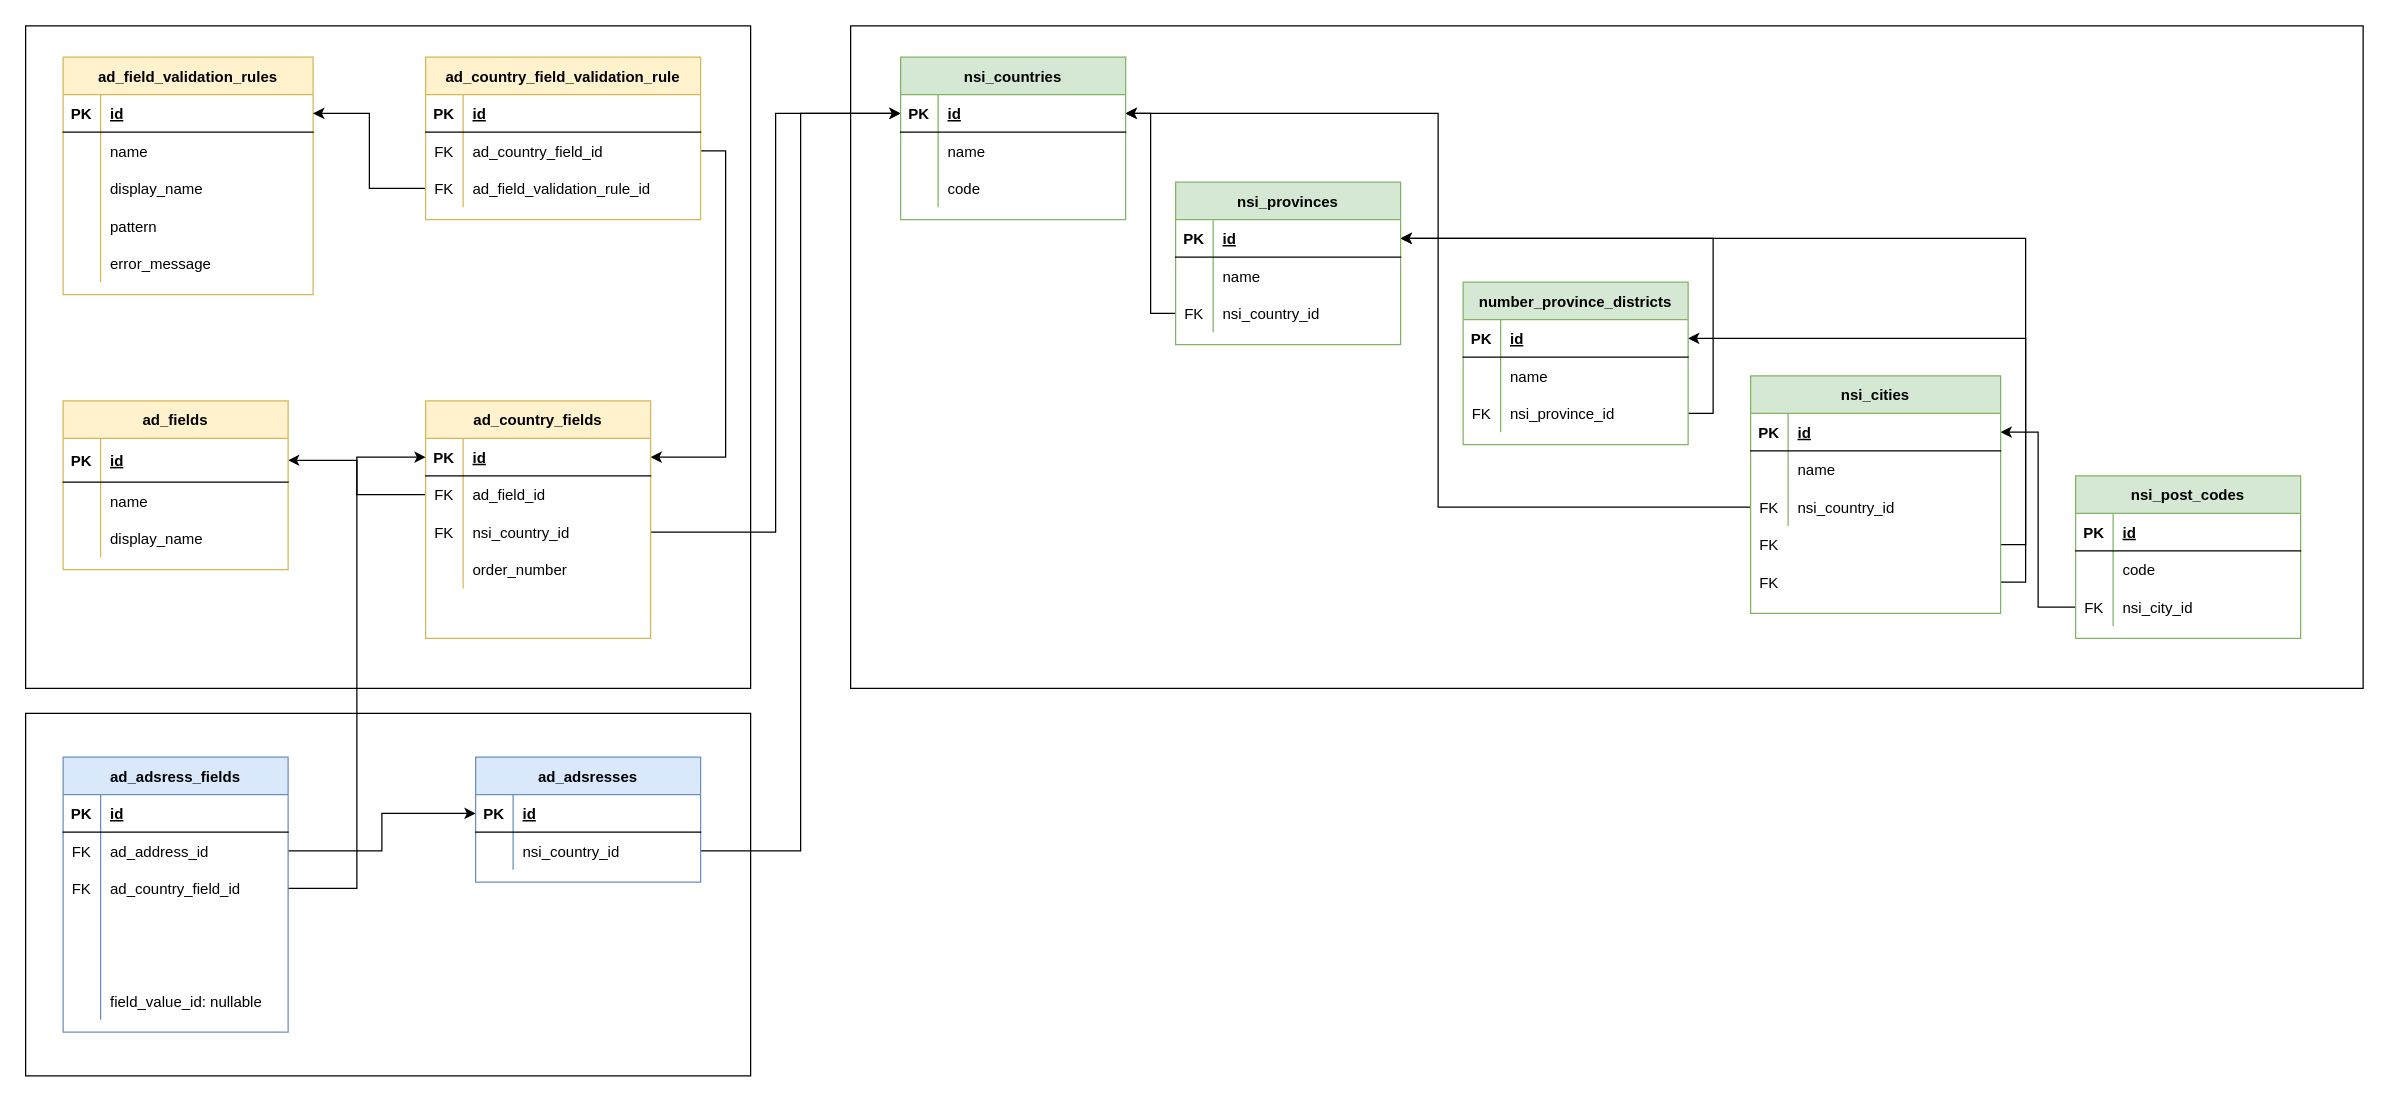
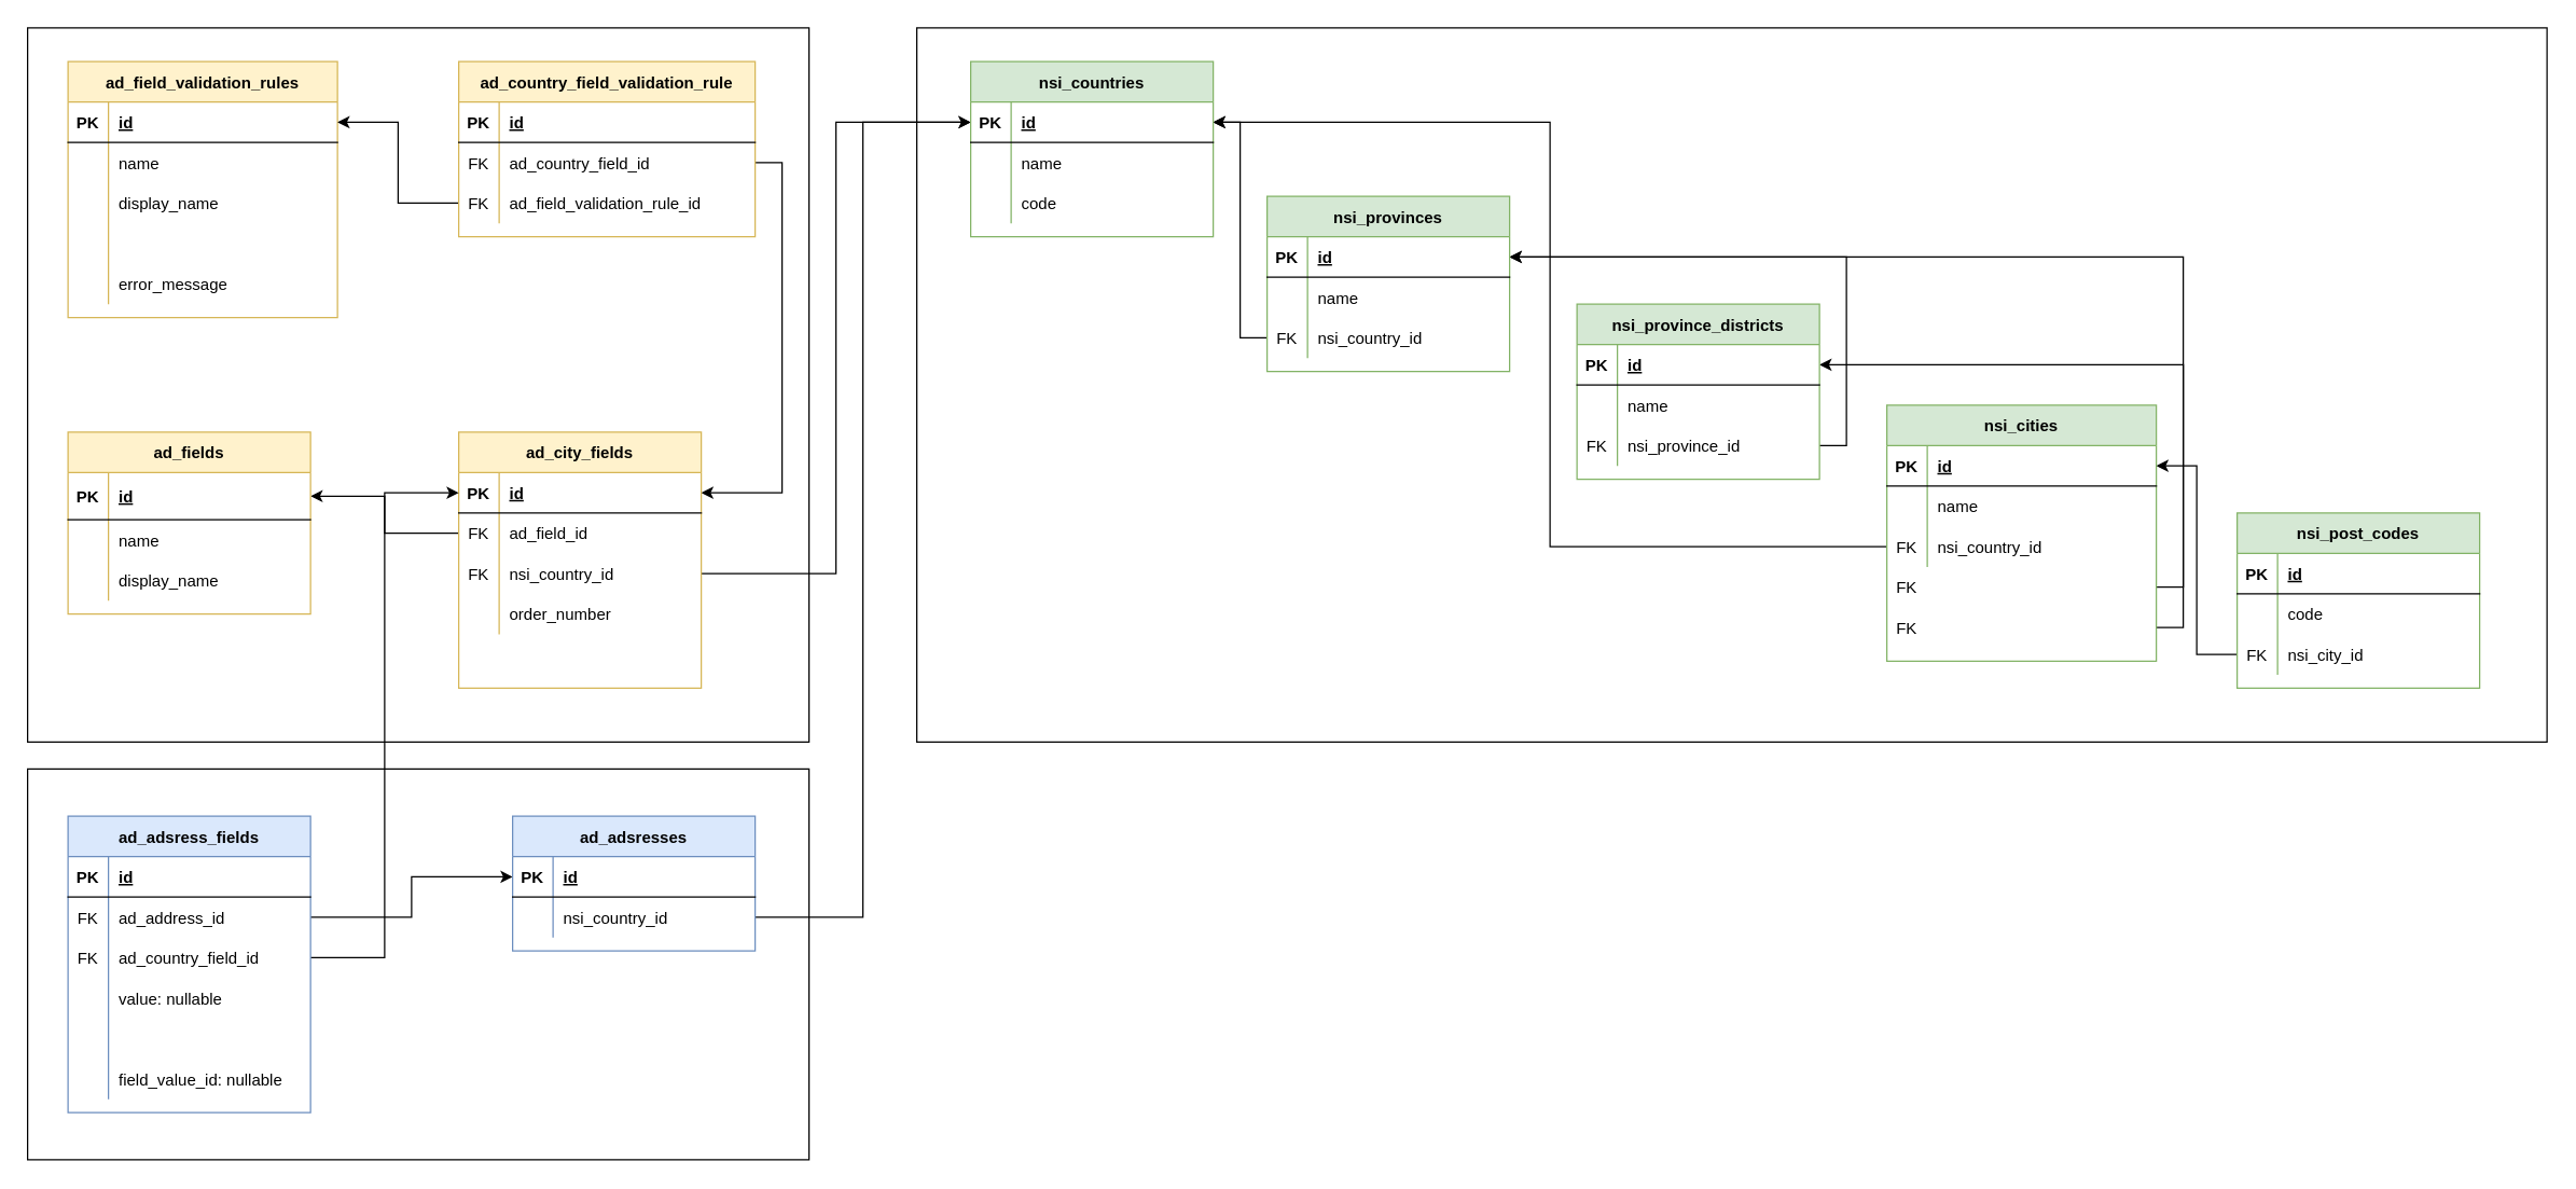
- <mxCell id="19" value="pattern" style="shape=partialRectangle;connectable=0;fillColor=none;top=0;left=0;bottom=0;right=0;align=left;spacingLeft=6;overflow=hidden;" vertex="1" parent="17"><mxGeometry x="30" width="170" height="30" as="geometry" /></mxCell>
- <mxCell id="79" value="number_province_districts" style="shape=table;startSize=30;container=1;collapsible=1;childLayout=tableLayout;fixedRows=1;rowLines=0;fontStyle=1;align=center;resizeLast=1;fillColor=#d5e8d4;strokeColor=#82b366;" vertex="1" parent="1"><mxGeometry x="1170" y="225" width="180" height="130" as="geometry" /></mxCell>
+ <mxCell id="79" value="nsi_province_districts" style="shape=table;startSize=30;container=1;collapsible=1;childLayout=tableLayout;fixedRows=1;rowLines=0;fontStyle=1;align=center;resizeLast=1;fillColor=#d5e8d4;strokeColor=#82b366;" vertex="1" parent="1"><mxGeometry x="1170" y="225" width="180" height="130" as="geometry" /></mxCell>
- <mxCell id="31" value="ad_country_fields" style="shape=table;startSize=30;container=1;collapsible=1;childLayout=tableLayout;fixedRows=1;rowLines=0;fontStyle=1;align=center;resizeLast=1;fillColor=#fff2cc;strokeColor=#d6b656;" vertex="1" parent="1"><mxGeometry x="340" y="320" width="180" height="190" as="geometry" /></mxCell>
+ <mxCell id="31" value="ad_city_fields" style="shape=table;startSize=30;container=1;collapsible=1;childLayout=tableLayout;fixedRows=1;rowLines=0;fontStyle=1;align=center;resizeLast=1;fillColor=#fff2cc;strokeColor=#d6b656;" vertex="1" parent="1"><mxGeometry x="340" y="320" width="180" height="190" as="geometry" /></mxCell>
+ <mxCell id="135" value="value: nullable" style="shape=partialRectangle;connectable=0;fillColor=none;top=0;left=0;bottom=0;right=0;align=left;spacingLeft=6;overflow=hidden;" vertex="1" parent="133"><mxGeometry x="30" width="150" height="30" as="geometry" /></mxCell>
